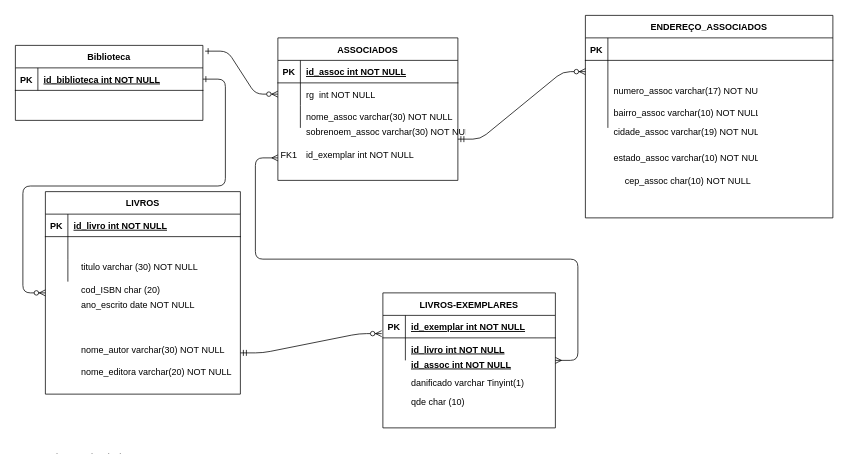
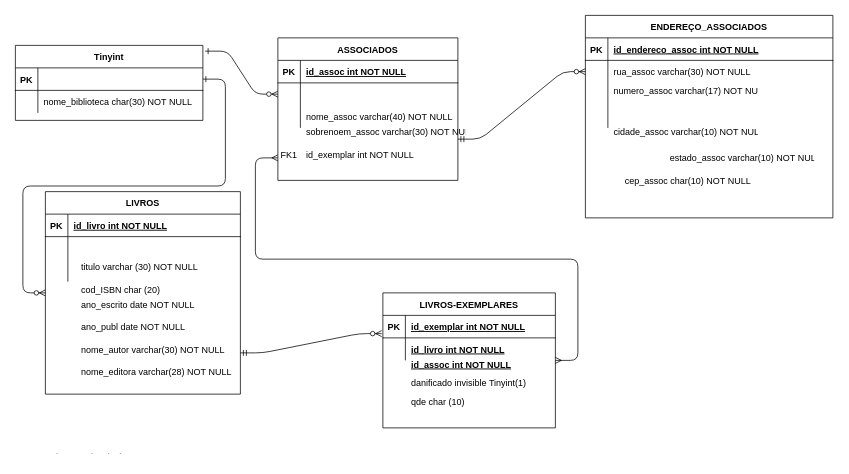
+ <mxCell id="16" value="id_endereco_assoc int NOT NULL " style="shape=partialRectangle;overflow=hidden;connectable=0;fillColor=none;top=0;left=0;bottom=0;right=0;align=left;spacingLeft=6;fontStyle=5;" parent="14" vertex="1"><mxGeometry x="30" width="300" height="30" as="geometry" /></mxCell>
- <mxCell id="23" value="Biblioteca" style="shape=table;startSize=30;container=1;collapsible=1;childLayout=tableLayout;fixedRows=1;rowLines=0;fontStyle=1;align=center;resizeLast=1;" parent="1" vertex="1"><mxGeometry x="20" y="60" width="250" height="100" as="geometry" /></mxCell>
+ <mxCell id="23" value="Tinyint" style="shape=table;startSize=30;container=1;collapsible=1;childLayout=tableLayout;fixedRows=1;rowLines=0;fontStyle=1;align=center;resizeLast=1;" parent="1" vertex="1"><mxGeometry x="20" y="60" width="250" height="100" as="geometry" /></mxCell>
+ <mxCell id="19" value="rua_assoc varchar(30) NOT NULL" style="shape=partialRectangle;overflow=hidden;connectable=0;fillColor=none;top=0;left=0;bottom=0;right=0;align=left;spacingLeft=6;" parent="17" vertex="1"><mxGeometry x="30" width="300" height="30" as="geometry" /></mxCell>
- <mxCell id="26" value="id_biblioteca int NOT NULL " style="shape=partialRectangle;overflow=hidden;connectable=0;fillColor=none;top=0;left=0;bottom=0;right=0;align=left;spacingLeft=6;fontStyle=5;" parent="24" vertex="1"><mxGeometry x="30" width="220" height="30" as="geometry" /></mxCell>
- <mxCell id="9" value="rg  int NOT NULL" style="shape=partialRectangle;overflow=hidden;connectable=0;fillColor=none;top=0;left=0;bottom=0;right=0;align=left;spacingLeft=6;" parent="7" vertex="1"><mxGeometry x="30" width="210" height="30" as="geometry" /></mxCell>
+ <mxCell id="29" value="nome_biblioteca char(30) NOT NULL" style="shape=partialRectangle;overflow=hidden;connectable=0;fillColor=none;top=0;left=0;bottom=0;right=0;align=left;spacingLeft=6;" parent="27" vertex="1"><mxGeometry x="30" width="220" height="30" as="geometry" /></mxCell>
- <mxCell id="76" value="bairro_assoc varchar(10) NOT NULL" style="shape=partialRectangle;overflow=hidden;connectable=0;fillColor=none;top=0;left=0;bottom=0;right=0;align=left;spacingLeft=6;" parent="1" vertex="1"><mxGeometry x="810" y="140" width="200" height="20" as="geometry" /></mxCell>
- <mxCell id="61" value="nome_assoc varchar(30) NOT NULL" style="shape=partialRectangle;overflow=hidden;connectable=0;fillColor=none;top=0;left=0;bottom=0;right=0;align=left;spacingLeft=6;" parent="59" vertex="1"><mxGeometry x="30" width="220" height="30" as="geometry" /></mxCell>
+ <mxCell id="61" value="nome_assoc varchar(40) NOT NULL" style="shape=partialRectangle;overflow=hidden;connectable=0;fillColor=none;top=0;left=0;bottom=0;right=0;align=left;spacingLeft=6;" parent="59" vertex="1"><mxGeometry x="30" width="220" height="30" as="geometry" /></mxCell>
- <mxCell id="77" value="cidade_assoc varchar(19) NOT NULL" style="shape=partialRectangle;overflow=hidden;connectable=0;fillColor=none;top=0;left=0;bottom=0;right=0;align=left;spacingLeft=6;" parent="1" vertex="1"><mxGeometry x="810" y="165" width="200" height="20" as="geometry" /></mxCell>
+ <mxCell id="77" value="cidade_assoc varchar(10) NOT NULL" style="shape=partialRectangle;overflow=hidden;connectable=0;fillColor=none;top=0;left=0;bottom=0;right=0;align=left;spacingLeft=6;" parent="1" vertex="1"><mxGeometry x="810" y="165" width="200" height="20" as="geometry" /></mxCell>
- <mxCell id="78" value="estado_assoc varchar(10) NOT NULL" style="shape=partialRectangle;overflow=hidden;connectable=0;fillColor=none;top=0;left=0;bottom=0;right=0;align=left;spacingLeft=6;" parent="1" vertex="1"><mxGeometry x="810" y="200" width="200" height="20" as="geometry" /></mxCell>
+ <mxCell id="78" value="estado_assoc varchar(10) NOT NULL" style="shape=partialRectangle;overflow=hidden;connectable=0;fillColor=none;top=0;left=0;bottom=0;right=0;align=left;spacingLeft=6;" parent="1" vertex="1"><mxGeometry x="885" y="200" width="200" height="20" as="geometry" /></mxCell>
+ <mxCell id="55" value="ano_publ date NOT NULL" style="shape=partialRectangle;overflow=hidden;connectable=0;fillColor=none;top=0;left=0;bottom=0;right=0;align=left;spacingLeft=6;" parent="1" vertex="1"><mxGeometry x="100" y="420" width="220" height="30" as="geometry" /></mxCell>
- <mxCell id="58" value="nome_editora varchar(20) NOT NULL" style="shape=partialRectangle;overflow=hidden;connectable=0;fillColor=none;top=0;left=0;bottom=0;right=0;align=left;spacingLeft=6;" parent="56" vertex="1"><mxGeometry x="30" width="220" height="30" as="geometry" /></mxCell>
+ <mxCell id="58" value="nome_editora varchar(28) NOT NULL" style="shape=partialRectangle;overflow=hidden;connectable=0;fillColor=none;top=0;left=0;bottom=0;right=0;align=left;spacingLeft=6;" parent="56" vertex="1"><mxGeometry x="30" width="220" height="30" as="geometry" /></mxCell>
- <mxCell id="72" value="danificado varchar Tinyint(1)" style="shape=partialRectangle;overflow=hidden;connectable=0;fillColor=none;top=0;left=0;bottom=0;right=0;align=left;spacingLeft=6;" parent="1" vertex="1"><mxGeometry x="540" y="495" width="200" height="30" as="geometry" /></mxCell>
+ <mxCell id="72" value="danificado invisible Tinyint(1)" style="shape=partialRectangle;overflow=hidden;connectable=0;fillColor=none;top=0;left=0;bottom=0;right=0;align=left;spacingLeft=6;" parent="1" vertex="1"><mxGeometry x="540" y="495" width="200" height="30" as="geometry" /></mxCell>
